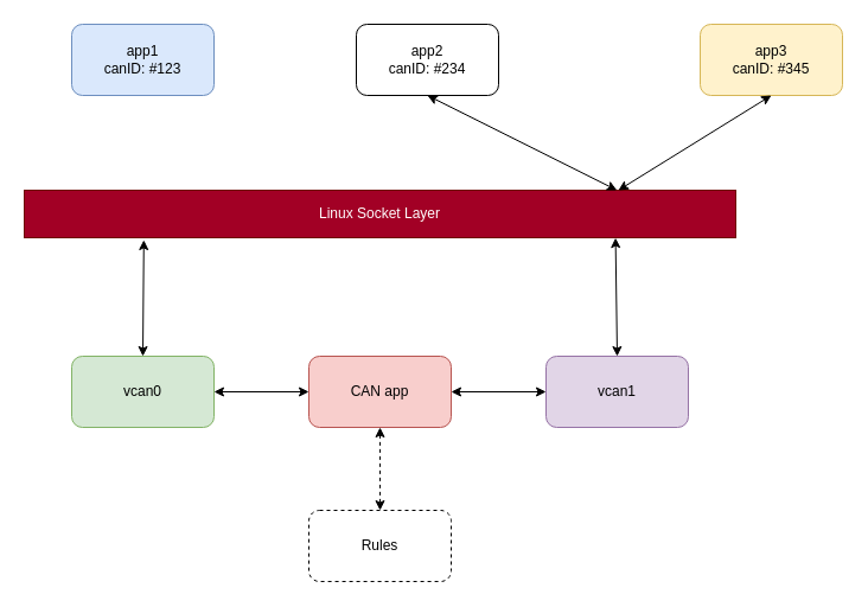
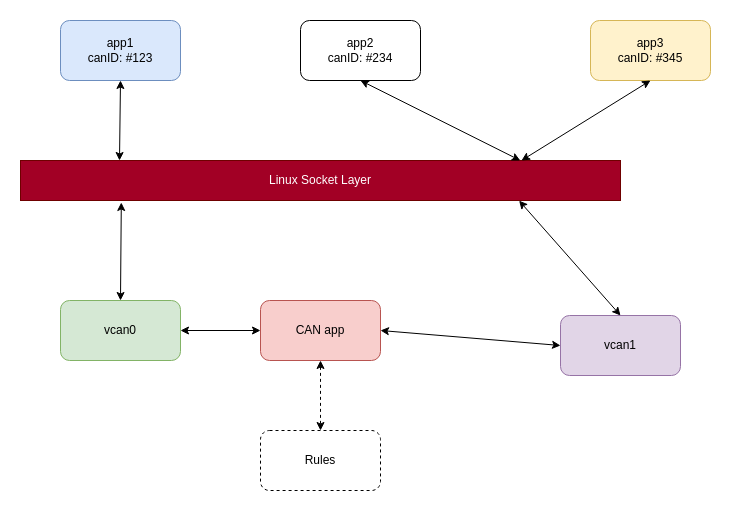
+ <mxCell id="10" value="" style="endArrow=classic;startArrow=classic;html=1;rounded=0;entryX=0.5;entryY=1;entryDx=0;entryDy=0;exitX=0.165;exitY=0;exitDx=0;exitDy=0;exitPerimeter=0;" parent="1" source="2" target="3" edge="1"><mxGeometry width="50" height="50" relative="1" as="geometry"><mxPoint x="300" y="210" as="sourcePoint" /><mxPoint x="350" y="160" as="targetPoint" /></mxGeometry></mxCell>
- <mxCell id="6" value="vcan1" style="rounded=1;whiteSpace=wrap;html=1;fillColor=#e1d5e7;strokeColor=#9673a6;" parent="1" vertex="1"><mxGeometry x="460" y="300" width="120" height="60" as="geometry" /></mxCell>
+ <mxCell id="6" value="vcan1" style="rounded=1;whiteSpace=wrap;html=1;fillColor=#e1d5e7;strokeColor=#9673a6;" parent="1" vertex="1"><mxGeometry x="560" y="315" width="120" height="60" as="geometry" /></mxCell>
